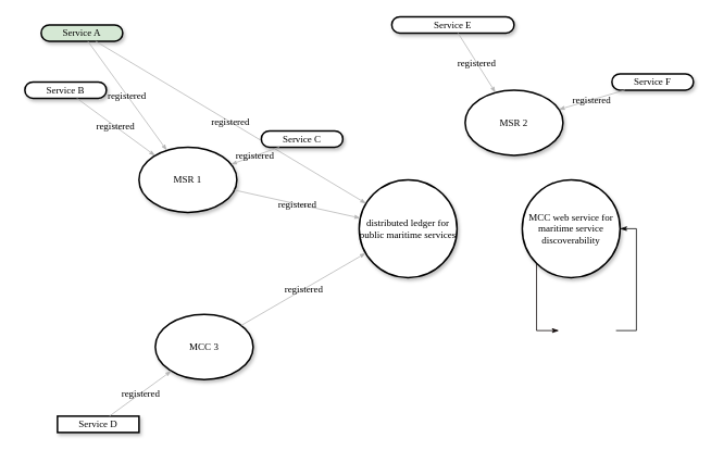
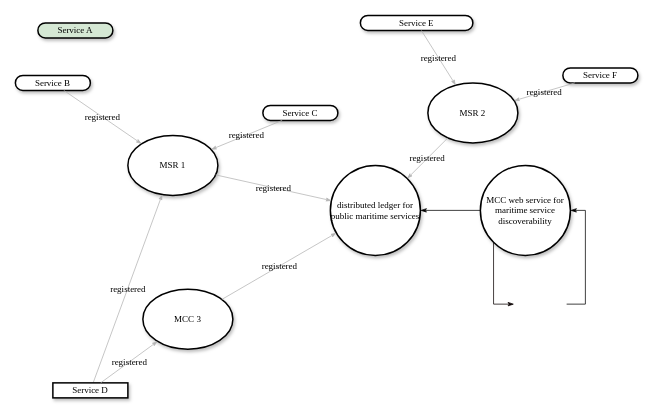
- <mxCell id="8" value="Service B" style="whiteSpace=wrap;html=1;rounded=1;shadow=1;comic=0;labelBackgroundColor=none;strokeWidth=2;fontFamily=Verdana;fontSize=12;align=center;arcSize=50;" parent="1" vertex="1"><mxGeometry x="30" y="100" width="100" height="20" as="geometry" /></mxCell>
+ <mxCell id="8" value="Service B" style="whiteSpace=wrap;html=1;rounded=1;shadow=1;comic=0;labelBackgroundColor=none;strokeWidth=2;fontFamily=Verdana;fontSize=12;align=center;arcSize=50;" parent="1" vertex="1"><mxGeometry x="20" y="100" width="100" height="20" as="geometry" /></mxCell>
- <mxCell id="11" value="registered" style="edgeStyle=none;rounded=1;html=1;labelBackgroundColor=none;startArrow=classicThin;startFill=1;startSize=5;endArrow=none;endFill=0;endSize=5;jettySize=auto;orthogonalLoop=1;strokeColor=#B3B3B3;strokeWidth=1;fontFamily=Verdana;fontSize=12" parent="1" source="3" target="2" edge="1"><mxGeometry relative="1" as="geometry" /></mxCell>
+ <mxCell id="11" value="registered" style="edgeStyle=none;rounded=1;html=1;labelBackgroundColor=none;startArrow=classicThin;startFill=1;startSize=5;endArrow=none;endFill=0;endSize=5;jettySize=auto;orthogonalLoop=1;strokeColor=#B3B3B3;strokeWidth=1;fontFamily=Verdana;fontSize=12;" parent="1" source="3" target="19" edge="1"><mxGeometry relative="1" as="geometry" /></mxCell>
- <mxCell id="14" value="registered" style="edgeStyle=none;rounded=1;html=1;labelBackgroundColor=none;startArrow=classicThin;startFill=1;startSize=5;endArrow=none;endFill=0;endSize=5;jettySize=auto;orthogonalLoop=1;strokeColor=#B3B3B3;strokeWidth=1;fontFamily=Verdana;fontSize=12;" parent="1" source="6" target="2" edge="1"><mxGeometry relative="1" as="geometry" /></mxCell>
+ <mxCell id="14" value="registered" style="edgeStyle=none;rounded=1;html=1;labelBackgroundColor=none;startArrow=classicThin;startFill=1;startSize=5;endArrow=none;endFill=0;endSize=5;jettySize=auto;orthogonalLoop=1;strokeColor=#B3B3B3;strokeWidth=1;fontFamily=Verdana;fontSize=12" parent="1" source="6" target="4" edge="1"><mxGeometry relative="1" as="geometry" /></mxCell>
- <mxCell id="18" value="&lt;span&gt;Service C&lt;/span&gt;" style="whiteSpace=wrap;html=1;rounded=1;shadow=1;comic=0;labelBackgroundColor=none;strokeWidth=2;fontFamily=Verdana;fontSize=12;align=center;arcSize=50;" parent="1" vertex="1"><mxGeometry x="320" y="160" width="100" height="20" as="geometry" /></mxCell>
+ <mxCell id="18" value="&lt;span&gt;Service C&lt;/span&gt;" style="whiteSpace=wrap;html=1;rounded=1;shadow=1;comic=0;labelBackgroundColor=none;strokeWidth=2;fontFamily=Verdana;fontSize=12;align=center;arcSize=50;" parent="1" vertex="1"><mxGeometry x="350" y="140" width="100" height="20" as="geometry" /></mxCell>
+ <mxCell id="5" style="edgeStyle=orthogonalEdgeStyle;rounded=0;orthogonalLoop=1;jettySize=auto;html=1;entryX=0;entryY=0.5;entryDx=0;entryDy=0;startArrow=classicThin;startFill=1;endArrow=none;endFill=0;" parent="1" source="6" target="25" edge="1"><mxGeometry relative="1" as="geometry" /></mxCell>
